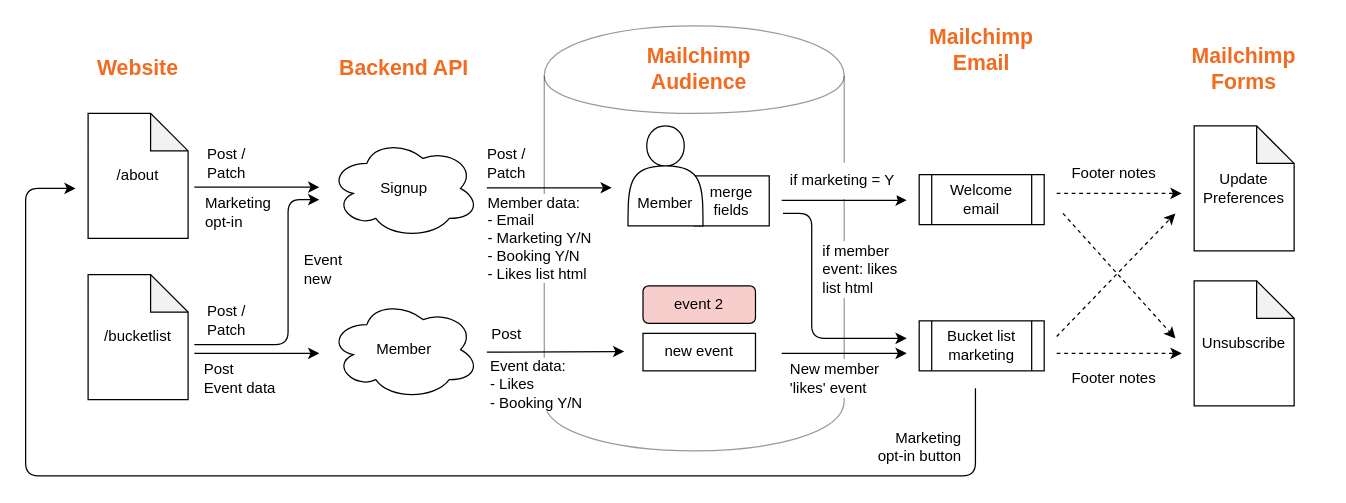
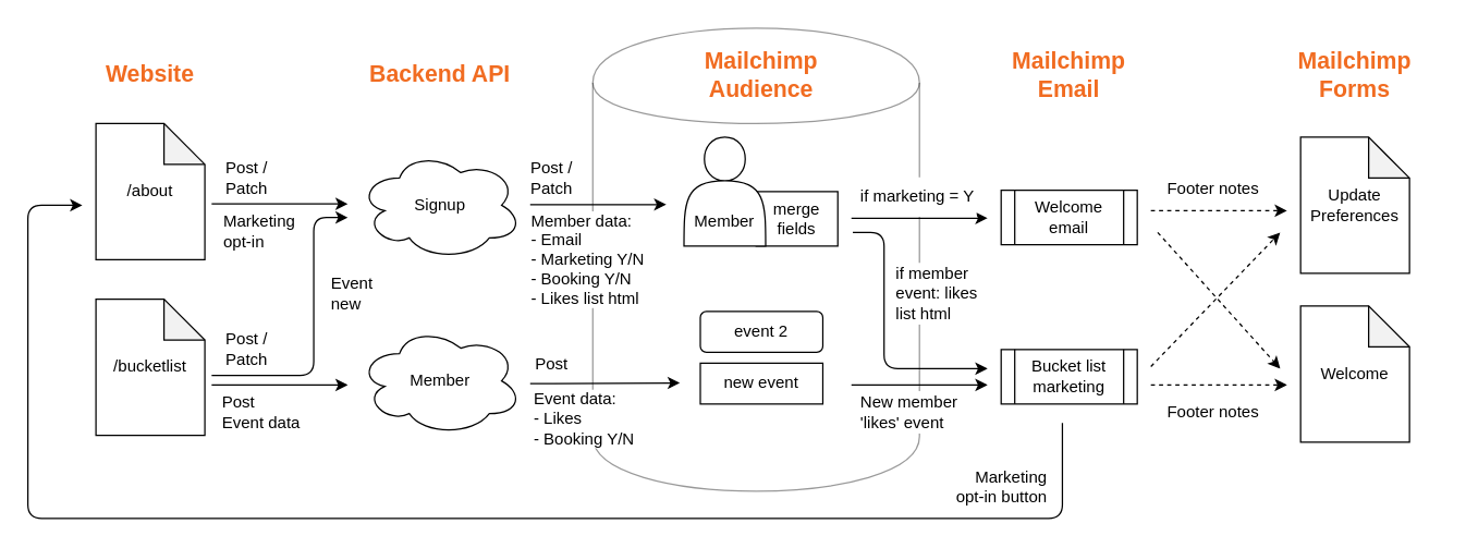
- <mxCell id="23" value="&lt;font style=&quot;font-size: 17px&quot;&gt;Mailchimp&lt;br&gt;Email&lt;/font&gt;" style="text;html=1;strokeColor=none;fillColor=none;align=center;verticalAlign=middle;whiteSpace=wrap;rounded=0;fontColor=#f16c21;fontStyle=1" vertex="1" parent="1"><mxGeometry x="725" y="25" width="120" height="30" as="geometry" /></mxCell>
+ <mxCell id="23" value="&lt;font style=&quot;font-size: 17px&quot;&gt;Mailchimp&lt;br&gt;Email&lt;/font&gt;" style="text;html=1;strokeColor=none;fillColor=none;align=center;verticalAlign=middle;whiteSpace=wrap;rounded=0;fontColor=#f16c21;fontStyle=1" vertex="1" parent="1"><mxGeometry x="725" y="40" width="120" height="30" as="geometry" /></mxCell>
- <mxCell id="11" value="event 2" style="rounded=1;whiteSpace=wrap;html=1;fillColor=#f8cecc;" vertex="1" parent="1"><mxGeometry x="514" y="228" width="90" height="30" as="geometry" /></mxCell>
+ <mxCell id="11" value="event 2" style="rounded=1;whiteSpace=wrap;html=1;" vertex="1" parent="1"><mxGeometry x="514" y="228" width="90" height="30" as="geometry" /></mxCell>
- <mxCell id="31" value="Unsubscribe" style="shape=note;whiteSpace=wrap;html=1;backgroundOutline=1;darkOpacity=0.05;" vertex="1" parent="1"><mxGeometry x="955" y="224" width="80" height="100" as="geometry" /></mxCell>
+ <mxCell id="31" value="Welcome" style="shape=note;whiteSpace=wrap;html=1;backgroundOutline=1;darkOpacity=0.05;" vertex="1" parent="1"><mxGeometry x="955" y="224" width="80" height="100" as="geometry" /></mxCell>
